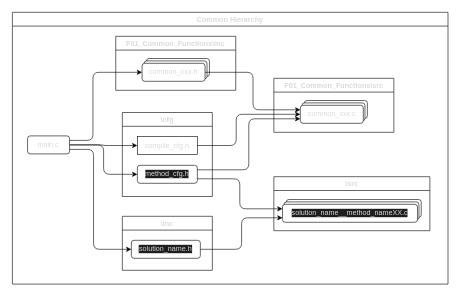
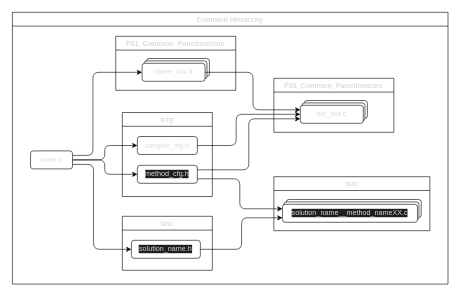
- <mxCell id="6" value="common_xxx.h" style="rounded=1;whiteSpace=wrap;html=1;fontSize=12;fontColor=#DADADA;" parent="3" vertex="1"><mxGeometry x="43.88" y="45" width="105" height="30" as="geometry" /></mxCell>
+ <mxCell id="6" value="name_xxx.h" style="rounded=1;whiteSpace=wrap;html=1;fontSize=12;fontColor=#DADADA;" parent="3" vertex="1"><mxGeometry x="43.88" y="45" width="105" height="30" as="geometry" /></mxCell>
- <mxCell id="24" value="common_xxx.c" style="rounded=1;whiteSpace=wrap;html=1;fontSize=12;fontColor=#DADADA;" parent="21" vertex="1"><mxGeometry x="44.13" y="45" width="105" height="30" as="geometry" /></mxCell>
+ <mxCell id="24" value="src_xxx.c" style="rounded=1;whiteSpace=wrap;html=1;fontSize=12;fontColor=#DADADA;" parent="21" vertex="1"><mxGeometry x="44.13" y="45" width="105" height="30" as="geometry" /></mxCell>
- <mxCell id="11" value="main.c" style="rounded=1;whiteSpace=wrap;html=1;fontSize=12;fontColor=#DADADA;" parent="2" vertex="1"><mxGeometry x="25.25" y="206" width="70" height="30" as="geometry" /></mxCell>
+ <mxCell id="11" value="main.c" style="rounded=1;whiteSpace=wrap;html=1;fontSize=12;fontColor=#DADADA;" parent="2" vertex="1"><mxGeometry x="30.25" y="231" width="70" height="30" as="geometry" /></mxCell>
- <mxCell id="13" value="compile_cfg.h" style="whiteSpace=wrap;html=1;fontSize=12;fontColor=#DADADA;rounded=0;" parent="12" vertex="1"><mxGeometry x="25" y="40" width="100" height="30" as="geometry" /></mxCell>
+ <mxCell id="13" value="compile_cfg.h" style="rounded=1;whiteSpace=wrap;html=1;fontSize=12;fontColor=#DADADA;" parent="12" vertex="1"><mxGeometry x="25" y="40" width="100" height="30" as="geometry" /></mxCell>
